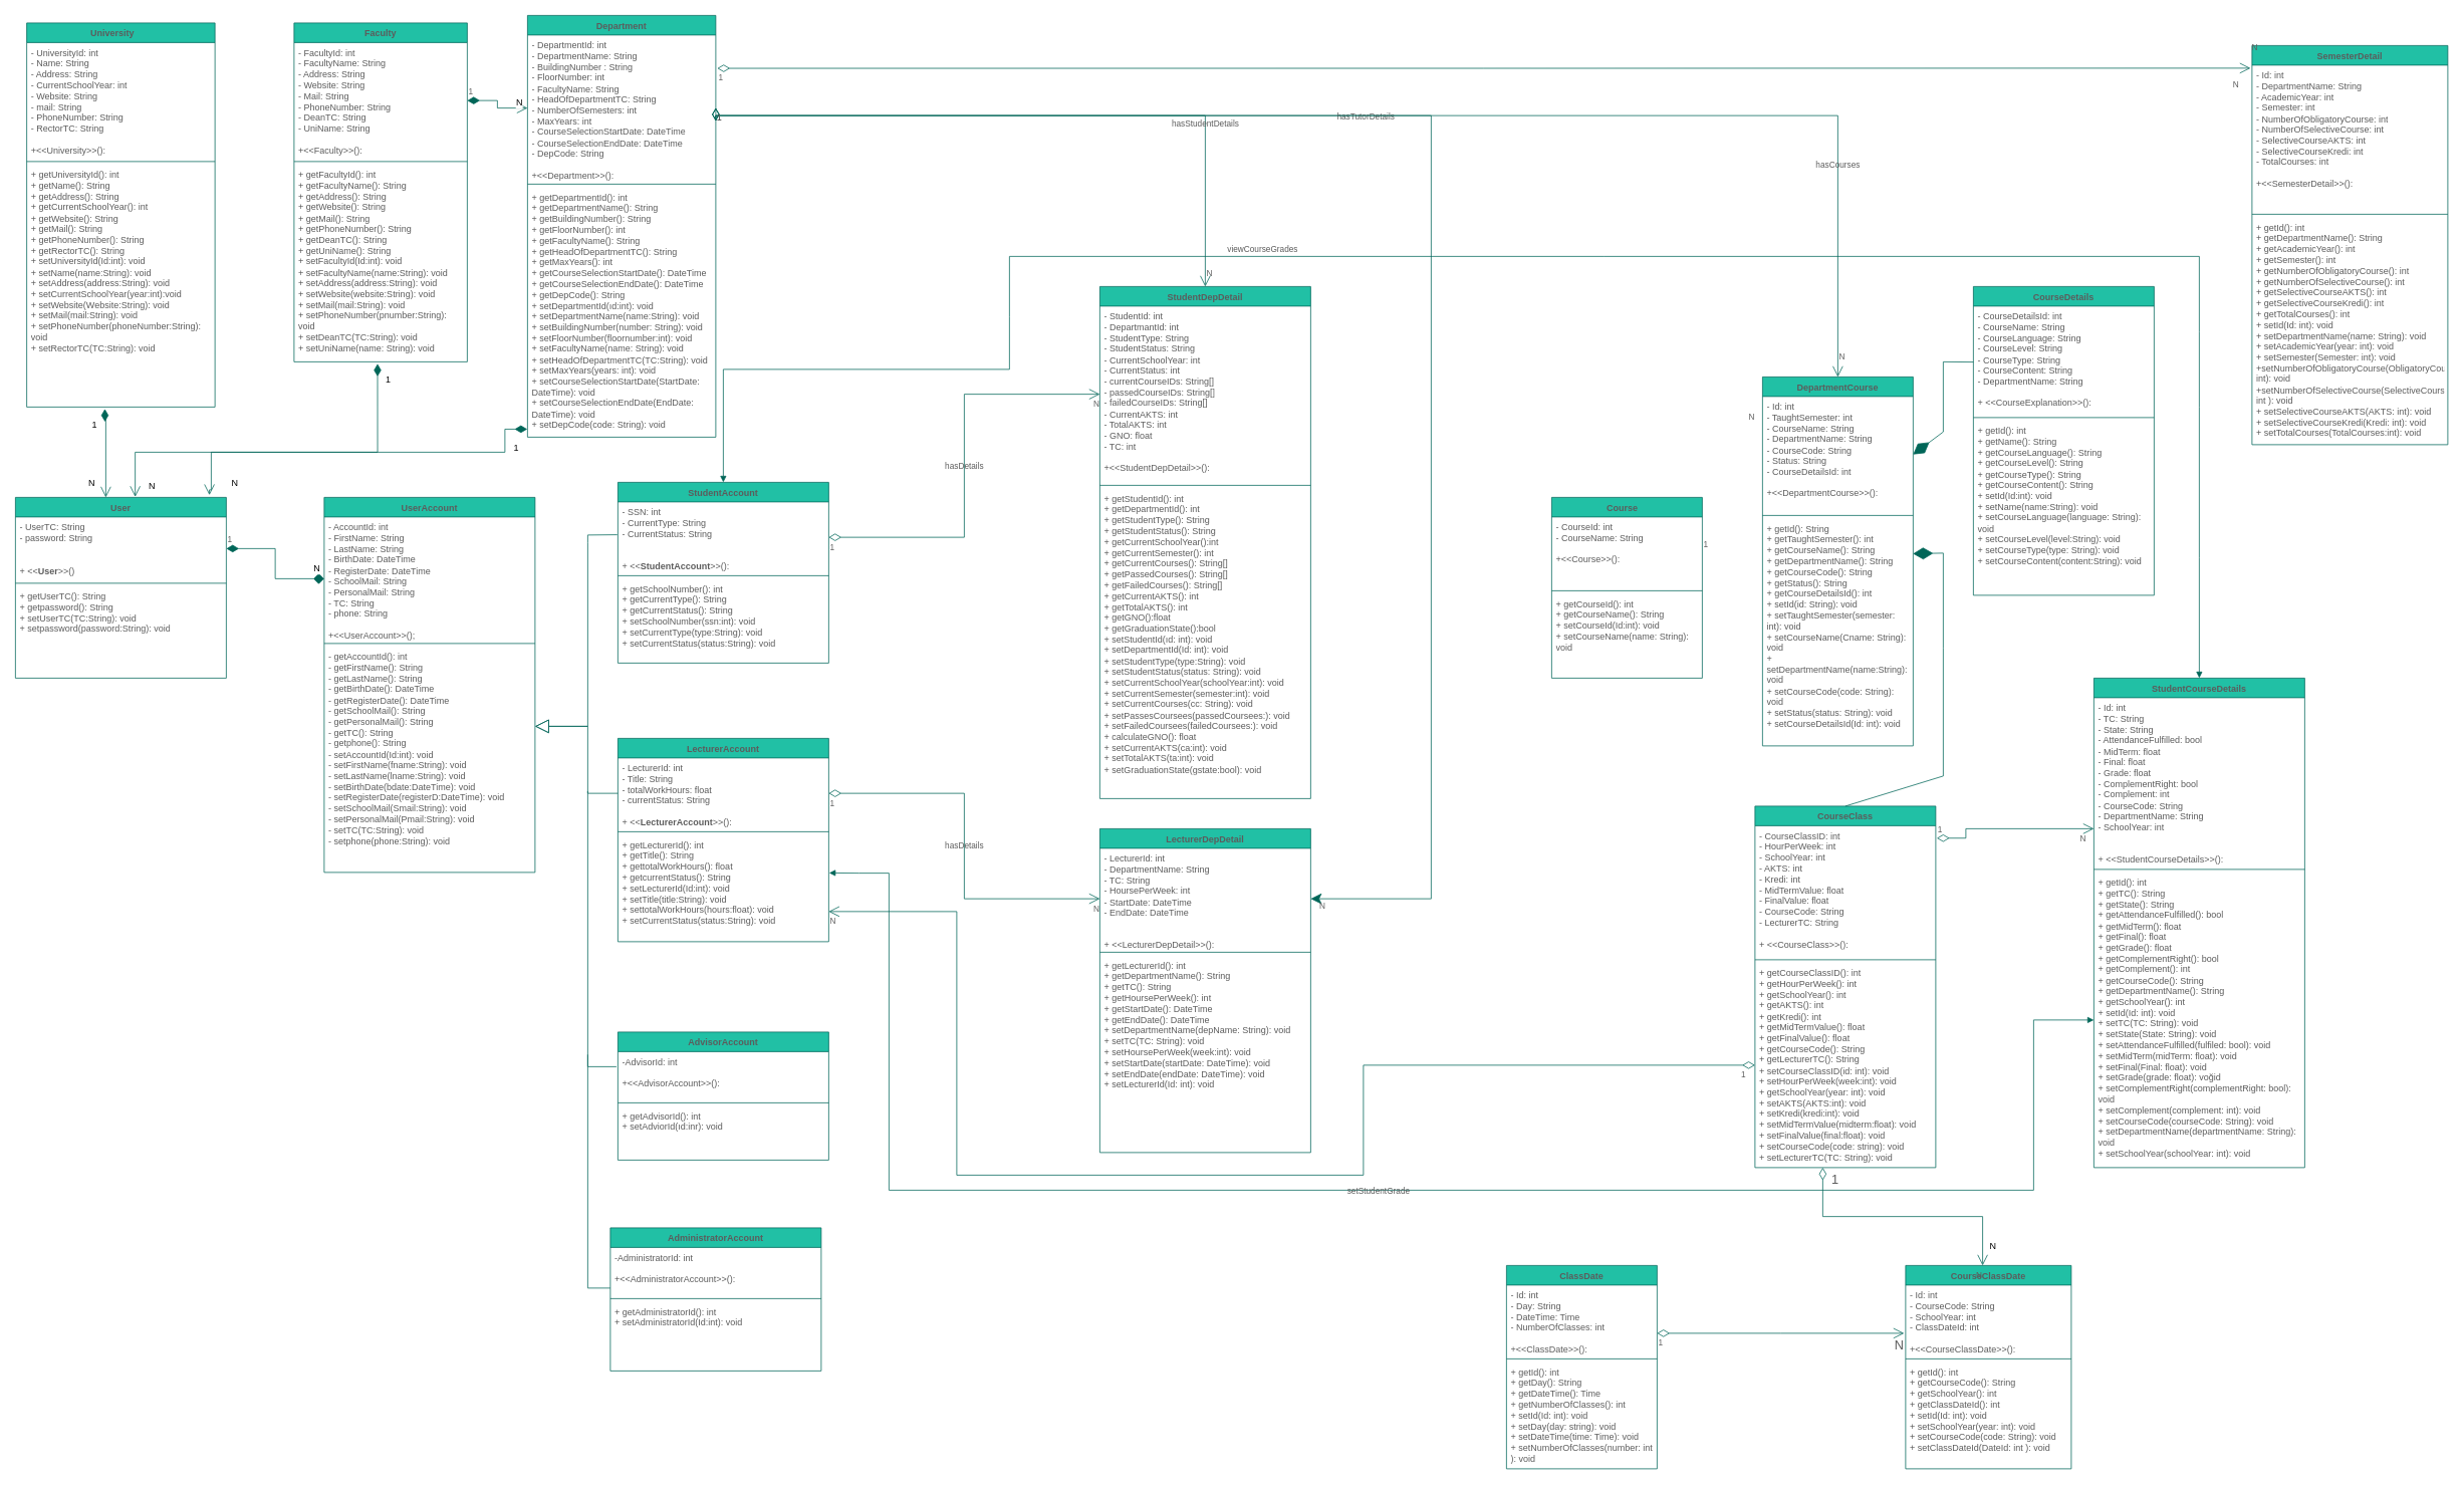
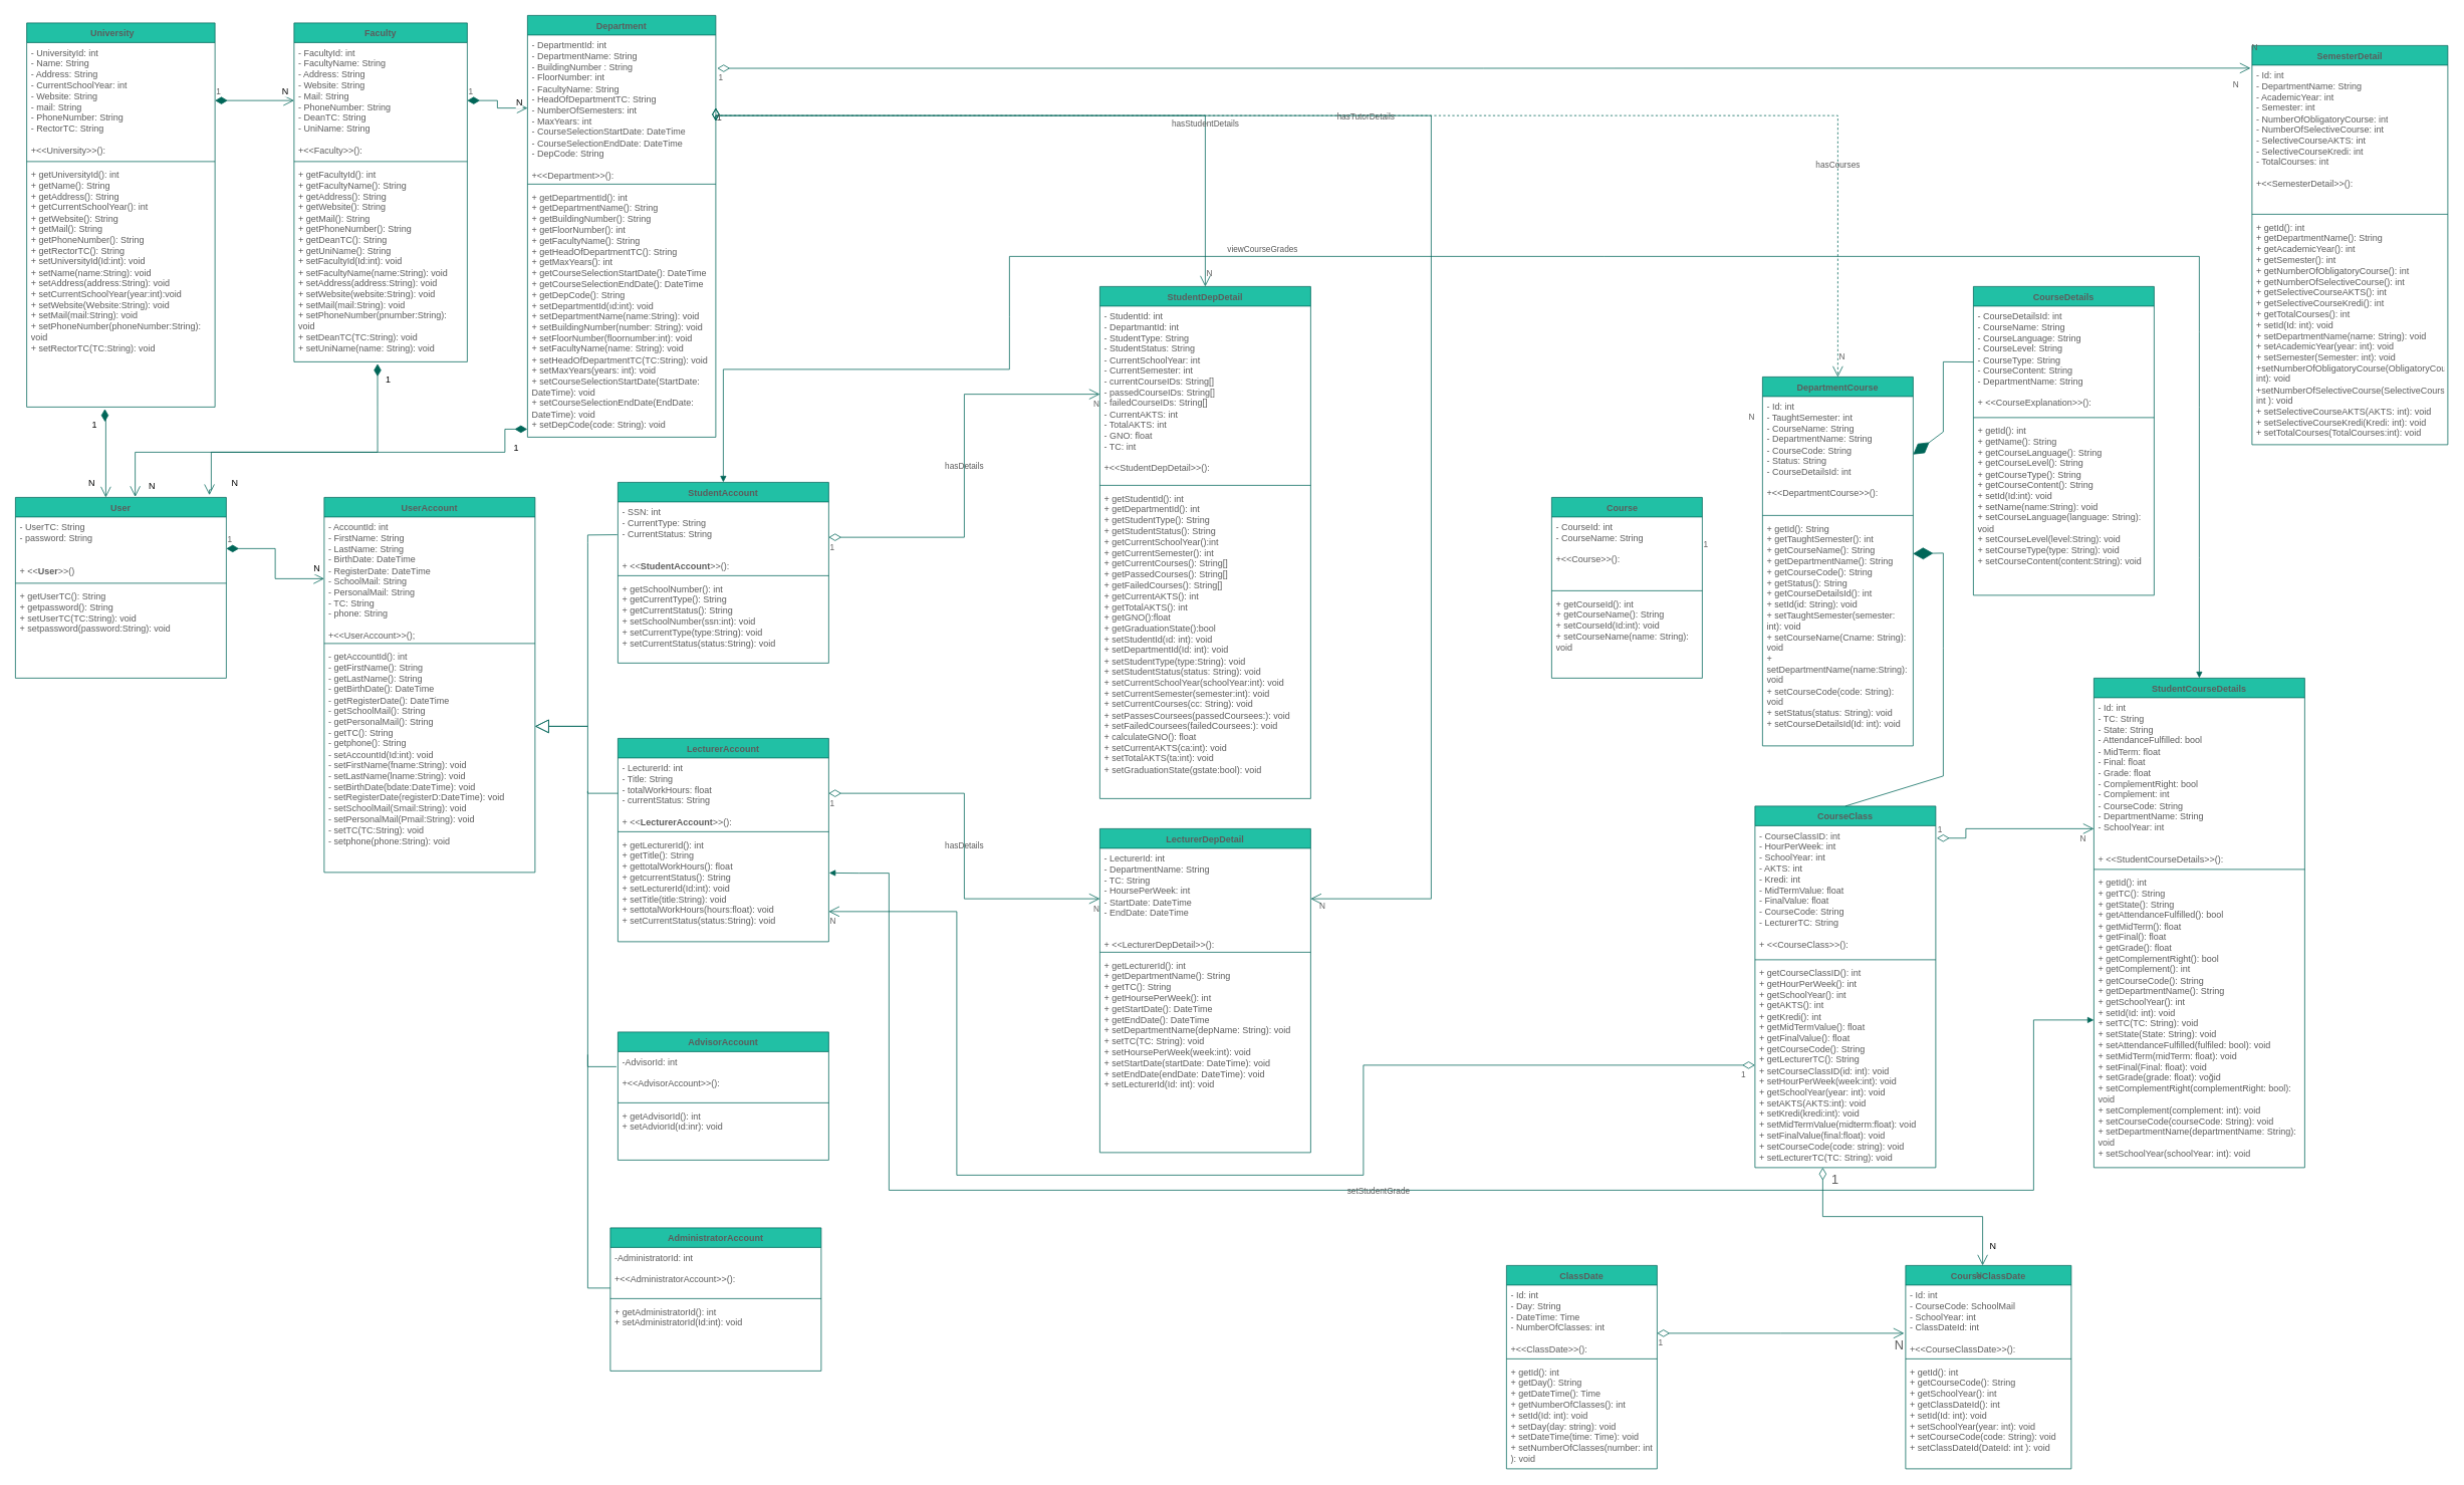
+ <mxCell id="61" value="1" style="endArrow=open;html=1;endSize=12;startArrow=diamondThin;startSize=14;startFill=1;edgeStyle=orthogonalEdgeStyle;align=left;verticalAlign=bottom;rounded=0;exitX=1;exitY=0.5;exitDx=0;exitDy=0;entryX=0;entryY=0.5;entryDx=0;entryDy=0;labelBackgroundColor=none;strokeColor=#006658;fontColor=#5c5c5c;" parent="1" source="45" target="33" edge="1"><mxGeometry x="-1" y="3" relative="1" as="geometry"><mxPoint x="500" y="100" as="sourcePoint" /><mxPoint x="660" y="100" as="targetPoint" /></mxGeometry></mxCell>
+ <mxCell id="62" value="N" style="edgeLabel;html=1;align=center;verticalAlign=middle;resizable=0;points=[];fontSize=12;" parent="61" vertex="1" connectable="0"><mxGeometry x="0.758" y="2" relative="1" as="geometry"><mxPoint y="-11" as="offset" /></mxGeometry></mxCell>
- <mxCell id="91" value="hasCourses" style="endArrow=open;html=1;endSize=12;startArrow=diamondThin;startSize=14;startFill=0;edgeStyle=orthogonalEdgeStyle;rounded=0;entryX=0.5;entryY=0;entryDx=0;entryDy=0;labelBackgroundColor=none;strokeColor=#006658;fontColor=#5c5c5c;exitX=1;exitY=0.5;exitDx=0;exitDy=0;" parent="1" source="49" target="87" edge="1"><mxGeometry x="0.696" relative="1" as="geometry"><mxPoint x="1220" y="120" as="sourcePoint" /><mxPoint x="2425" y="480" as="targetPoint" /><Array as="points"><mxPoint x="2440" y="153" /></Array><mxPoint as="offset" /></mxGeometry></mxCell>
+ <mxCell id="91" value="hasCourses" style="endArrow=open;html=1;endSize=12;startArrow=diamondThin;startSize=14;startFill=0;edgeStyle=orthogonalEdgeStyle;rounded=0;entryX=0.5;entryY=0;entryDx=0;entryDy=0;labelBackgroundColor=none;strokeColor=#006658;fontColor=#5c5c5c;exitX=1;exitY=0.5;exitDx=0;exitDy=0;dashed=1;" parent="1" source="49" target="87" edge="1"><mxGeometry x="0.696" relative="1" as="geometry"><mxPoint x="1220" y="120" as="sourcePoint" /><mxPoint x="2425" y="480" as="targetPoint" /><Array as="points"><mxPoint x="2440" y="153" /></Array><mxPoint as="offset" /></mxGeometry></mxCell>
- <mxCell id="25" value="&lt;div data-sider-select-id=&quot;f96e78ef-f11c-45f9-8aa7-045c808922df&quot;&gt;- StudentId: int&lt;/div&gt;&lt;div&gt;- DepartmantId: int&lt;/div&gt;&lt;div&gt;- StudentType: String&lt;/div&gt;&lt;div&gt;- StudentStatus: String&lt;/div&gt;&lt;div&gt;- CurrentSchoolYear: int&lt;/div&gt;&lt;div&gt;- CurrentStatus: int&lt;/div&gt;- currentCourseIDs: String[]&lt;div&gt;- passedCourseIDs: String[]&lt;/div&gt;&lt;div&gt;- failedCourseIDs: String[]&lt;/div&gt;&lt;div&gt;&lt;span style=&quot;background-color: initial;&quot;&gt;- CurrentAKTS: int&lt;/span&gt;&lt;br&gt;&lt;/div&gt;&lt;div&gt;- TotalAKTS: int&lt;/div&gt;&lt;div&gt;&lt;div&gt;&lt;span style=&quot;background-color: initial;&quot;&gt;- GNO: float&lt;/span&gt;&lt;/div&gt;&lt;/div&gt;&lt;div&gt;&lt;span style=&quot;background-color: initial;&quot;&gt;- TC: int&lt;/span&gt;&lt;/div&gt;&lt;div&gt;&lt;span style=&quot;background-color: initial;&quot;&gt;&lt;br&gt;&lt;/span&gt;&lt;/div&gt;&lt;div&gt;+&amp;lt;&amp;lt;StudentDepDetail&amp;gt;&amp;gt;():&lt;/div&gt;" style="text;strokeColor=none;fillColor=none;align=left;verticalAlign=top;spacingLeft=4;spacingRight=4;overflow=hidden;rotatable=0;points=[[0,0.5],[1,0.5]];portConstraint=eastwest;whiteSpace=wrap;html=1;labelBackgroundColor=none;fontColor=#5C5C5C;" parent="24" vertex="1"><mxGeometry y="26" width="280" height="234" as="geometry" /></mxCell>
+ <mxCell id="25" value="&lt;div data-sider-select-id=&quot;f96e78ef-f11c-45f9-8aa7-045c808922df&quot;&gt;- StudentId: int&lt;/div&gt;&lt;div&gt;- DepartmantId: int&lt;/div&gt;&lt;div&gt;- StudentType: String&lt;/div&gt;&lt;div&gt;- StudentStatus: String&lt;/div&gt;&lt;div&gt;- CurrentSchoolYear: int&lt;/div&gt;&lt;div&gt;- CurrentSemester: int&lt;/div&gt;- currentCourseIDs: String[]&lt;div&gt;- passedCourseIDs: String[]&lt;/div&gt;&lt;div&gt;- failedCourseIDs: String[]&lt;/div&gt;&lt;div&gt;&lt;span style=&quot;background-color: initial;&quot;&gt;- CurrentAKTS: int&lt;/span&gt;&lt;br&gt;&lt;/div&gt;&lt;div&gt;- TotalAKTS: int&lt;/div&gt;&lt;div&gt;&lt;div&gt;&lt;span style=&quot;background-color: initial;&quot;&gt;- GNO: float&lt;/span&gt;&lt;/div&gt;&lt;/div&gt;&lt;div&gt;&lt;span style=&quot;background-color: initial;&quot;&gt;- TC: int&lt;/span&gt;&lt;/div&gt;&lt;div&gt;&lt;span style=&quot;background-color: initial;&quot;&gt;&lt;br&gt;&lt;/span&gt;&lt;/div&gt;&lt;div&gt;+&amp;lt;&amp;lt;StudentDepDetail&amp;gt;&amp;gt;():&lt;/div&gt;" style="text;strokeColor=none;fillColor=none;align=left;verticalAlign=top;spacingLeft=4;spacingRight=4;overflow=hidden;rotatable=0;points=[[0,0.5],[1,0.5]];portConstraint=eastwest;whiteSpace=wrap;html=1;labelBackgroundColor=none;fontColor=#5C5C5C;" parent="24" vertex="1"><mxGeometry y="26" width="280" height="234" as="geometry" /></mxCell>
- <mxCell id="82" value="1" style="endArrow=diamond;html=1;endSize=12;startArrow=diamondThin;startSize=14;startFill=1;edgeStyle=orthogonalEdgeStyle;align=left;verticalAlign=bottom;rounded=0;entryX=0;entryY=0.5;entryDx=0;entryDy=0;labelBackgroundColor=none;strokeColor=#006658;fontColor=#5c5c5c;" parent="1" source="79" target="3" edge="1"><mxGeometry x="-1" y="3" relative="1" as="geometry"><mxPoint x="310" y="730" as="sourcePoint" /><mxPoint x="460" y="745" as="targetPoint" /><mxPoint as="offset" /></mxGeometry></mxCell>
+ <mxCell id="82" value="1" style="endArrow=open;html=1;endSize=12;startArrow=diamondThin;startSize=14;startFill=1;edgeStyle=orthogonalEdgeStyle;align=left;verticalAlign=bottom;rounded=0;entryX=0;entryY=0.5;entryDx=0;entryDy=0;labelBackgroundColor=none;strokeColor=#006658;fontColor=#5c5c5c;" parent="1" source="79" target="3" edge="1"><mxGeometry x="-1" y="3" relative="1" as="geometry"><mxPoint x="310" y="730" as="sourcePoint" /><mxPoint x="460" y="745" as="targetPoint" /><mxPoint as="offset" /></mxGeometry></mxCell>
- <mxCell id="58" value="hasTutorDetails" style="endArrow=classic;html=1;endSize=12;startArrow=diamondThin;startSize=14;startFill=0;edgeStyle=orthogonalEdgeStyle;rounded=0;entryX=1;entryY=0.5;entryDx=0;entryDy=0;labelBackgroundColor=none;strokeColor=#006658;fontColor=#5c5c5c;exitX=1;exitY=0.5;exitDx=0;exitDy=0;" parent="1" source="49" target="41" edge="1"><mxGeometry x="-0.192" relative="1" as="geometry"><mxPoint x="1370" y="130" as="sourcePoint" /><mxPoint x="1930" y="981.143" as="targetPoint" /><Array as="points"><mxPoint x="1900" y="153" /><mxPoint x="1900" y="1193" /></Array><mxPoint y="1" as="offset" /></mxGeometry></mxCell>
+ <mxCell id="58" value="hasTutorDetails" style="endArrow=open;html=1;endSize=12;startArrow=diamondThin;startSize=14;startFill=0;edgeStyle=orthogonalEdgeStyle;rounded=0;entryX=1;entryY=0.5;entryDx=0;entryDy=0;labelBackgroundColor=none;strokeColor=#006658;fontColor=#5c5c5c;exitX=1;exitY=0.5;exitDx=0;exitDy=0;" parent="1" source="49" target="41" edge="1"><mxGeometry x="-0.192" relative="1" as="geometry"><mxPoint x="1370" y="130" as="sourcePoint" /><mxPoint x="1930" y="981.143" as="targetPoint" /><Array as="points"><mxPoint x="1900" y="153" /><mxPoint x="1900" y="1193" /></Array><mxPoint y="1" as="offset" /></mxGeometry></mxCell>
- <mxCell id="106" value="&lt;div data-sider-select-id=&quot;5978899b-74d0-4c04-8e9b-4e08adf89fae&quot;&gt;&lt;div data-sider-select-id=&quot;5978899b-74d0-4c04-8e9b-4e08adf89fae&quot;&gt;- Id: int&lt;/div&gt;&lt;div data-sider-select-id=&quot;5978899b-74d0-4c04-8e9b-4e08adf89fae&quot;&gt;- CourseCode: String&lt;/div&gt;&lt;div data-sider-select-id=&quot;5978899b-74d0-4c04-8e9b-4e08adf89fae&quot;&gt;- SchoolYear: int&lt;/div&gt;&lt;div data-sider-select-id=&quot;5978899b-74d0-4c04-8e9b-4e08adf89fae&quot;&gt;- ClassDateId: int&lt;/div&gt;&lt;div data-sider-select-id=&quot;5978899b-74d0-4c04-8e9b-4e08adf89fae&quot;&gt;&lt;br&gt;&lt;/div&gt;&lt;div data-sider-select-id=&quot;5978899b-74d0-4c04-8e9b-4e08adf89fae&quot;&gt;+&amp;lt;&amp;lt;CourseClassDate&amp;gt;&amp;gt;():&lt;/div&gt;&lt;/div&gt;" style="text;strokeColor=none;fillColor=none;align=left;verticalAlign=top;spacingLeft=4;spacingRight=4;overflow=hidden;rotatable=0;points=[[0,0.5],[1,0.5]];portConstraint=eastwest;whiteSpace=wrap;html=1;labelBackgroundColor=none;fontColor=#5C5C5C;" vertex="1" parent="105"><mxGeometry y="26" width="220" height="94" as="geometry" /></mxCell>
+ <mxCell id="106" value="&lt;div data-sider-select-id=&quot;5978899b-74d0-4c04-8e9b-4e08adf89fae&quot;&gt;&lt;div data-sider-select-id=&quot;5978899b-74d0-4c04-8e9b-4e08adf89fae&quot;&gt;- Id: int&lt;/div&gt;&lt;div data-sider-select-id=&quot;5978899b-74d0-4c04-8e9b-4e08adf89fae&quot;&gt;- CourseCode: SchoolMail&lt;/div&gt;&lt;div data-sider-select-id=&quot;5978899b-74d0-4c04-8e9b-4e08adf89fae&quot;&gt;- SchoolYear: int&lt;/div&gt;&lt;div data-sider-select-id=&quot;5978899b-74d0-4c04-8e9b-4e08adf89fae&quot;&gt;- ClassDateId: int&lt;/div&gt;&lt;div data-sider-select-id=&quot;5978899b-74d0-4c04-8e9b-4e08adf89fae&quot;&gt;&lt;br&gt;&lt;/div&gt;&lt;div data-sider-select-id=&quot;5978899b-74d0-4c04-8e9b-4e08adf89fae&quot;&gt;+&amp;lt;&amp;lt;CourseClassDate&amp;gt;&amp;gt;():&lt;/div&gt;&lt;/div&gt;" style="text;strokeColor=none;fillColor=none;align=left;verticalAlign=top;spacingLeft=4;spacingRight=4;overflow=hidden;rotatable=0;points=[[0,0.5],[1,0.5]];portConstraint=eastwest;whiteSpace=wrap;html=1;labelBackgroundColor=none;fontColor=#5C5C5C;" vertex="1" parent="105"><mxGeometry y="26" width="220" height="94" as="geometry" /></mxCell>
